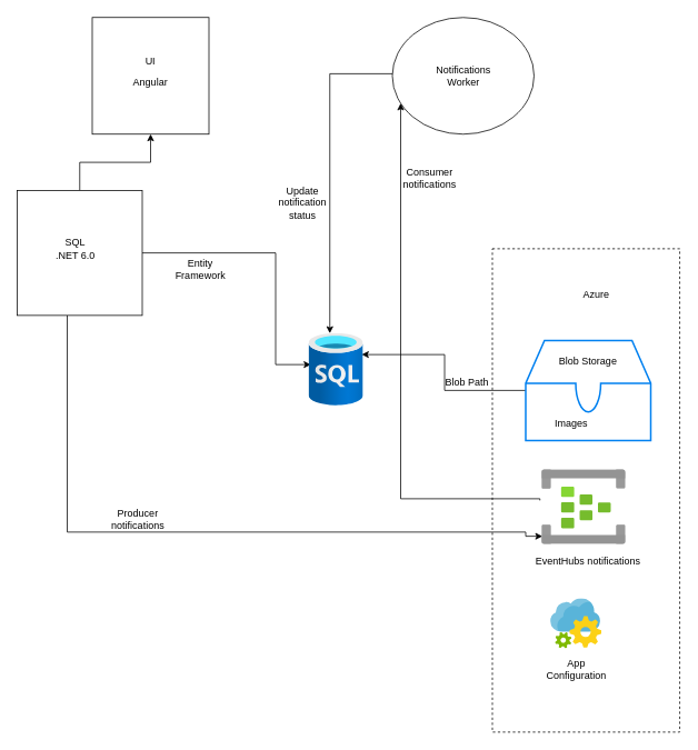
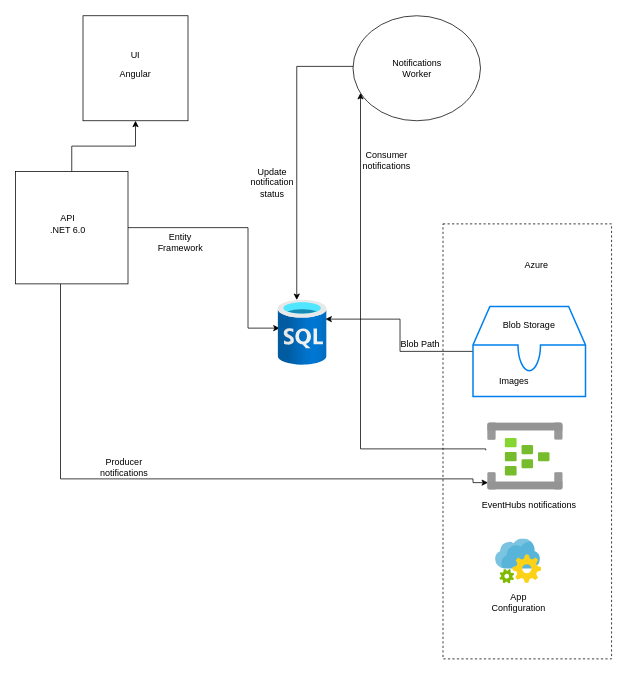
- <mxCell id="10" value="SQL&lt;br&gt;.NET 6.0" style="text;html=1;strokeColor=none;fillColor=none;align=center;verticalAlign=middle;whiteSpace=wrap;rounded=0;" parent="1" vertex="1"><mxGeometry x="60" y="283" width="60" height="30" as="geometry" /></mxCell>
+ <mxCell id="10" value="API&lt;br&gt;.NET 6.0" style="text;html=1;strokeColor=none;fillColor=none;align=center;verticalAlign=middle;whiteSpace=wrap;rounded=0;" parent="1" vertex="1"><mxGeometry x="60" y="283" width="60" height="30" as="geometry" /></mxCell>
